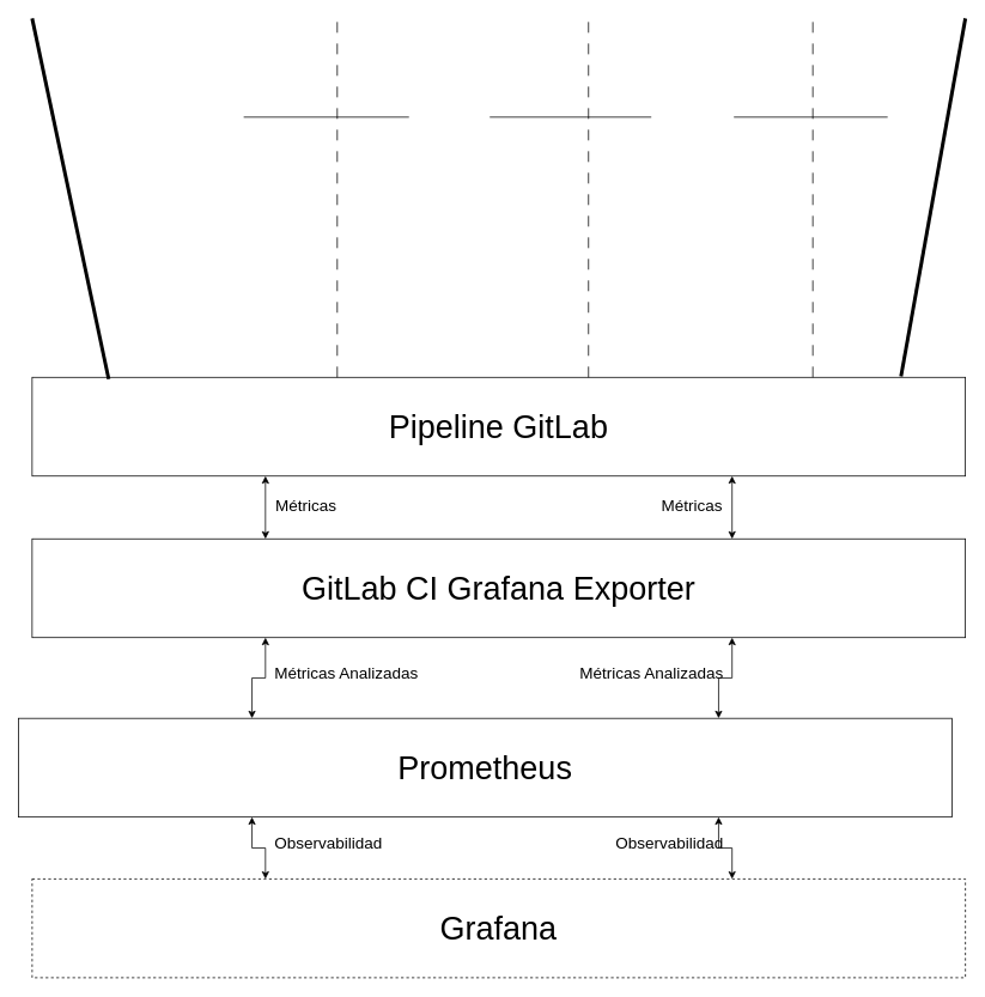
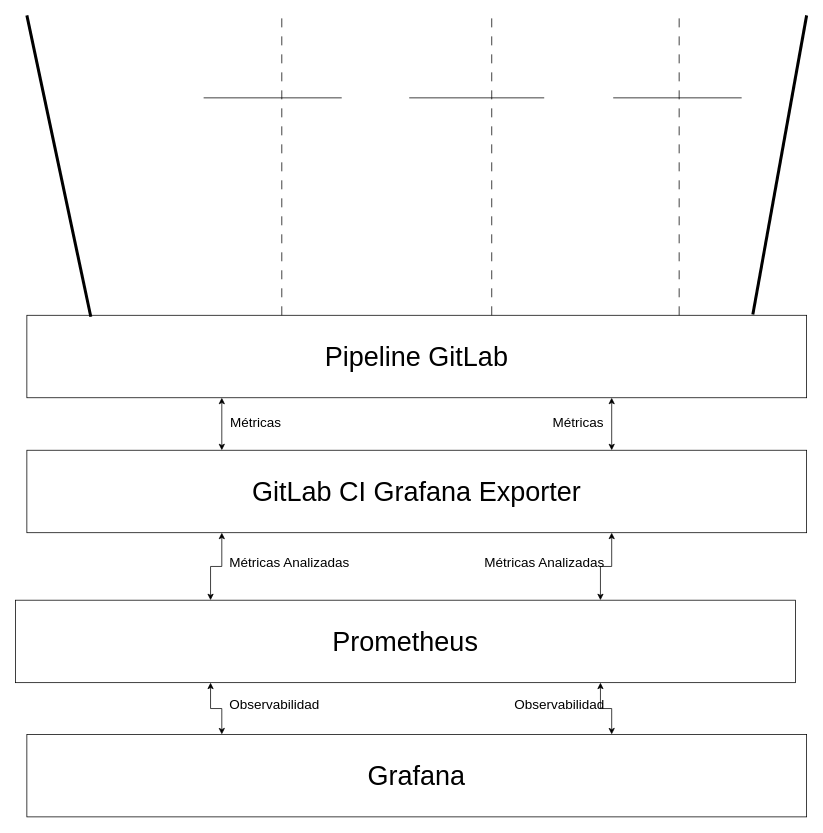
- <mxCell id="18" value="&lt;font style=&quot;font-size: 36px;&quot;&gt;Grafana&lt;/font&gt;" style="rounded=0;whiteSpace=wrap;html=1;dashed=1;" vertex="1" parent="1"><mxGeometry x="35" y="979" width="1040" height="110" as="geometry" /></mxCell>
+ <mxCell id="18" value="&lt;font style=&quot;font-size: 36px;&quot;&gt;Grafana&lt;/font&gt;" style="rounded=0;whiteSpace=wrap;html=1;" vertex="1" parent="1"><mxGeometry x="35" y="979" width="1040" height="110" as="geometry" /></mxCell>
